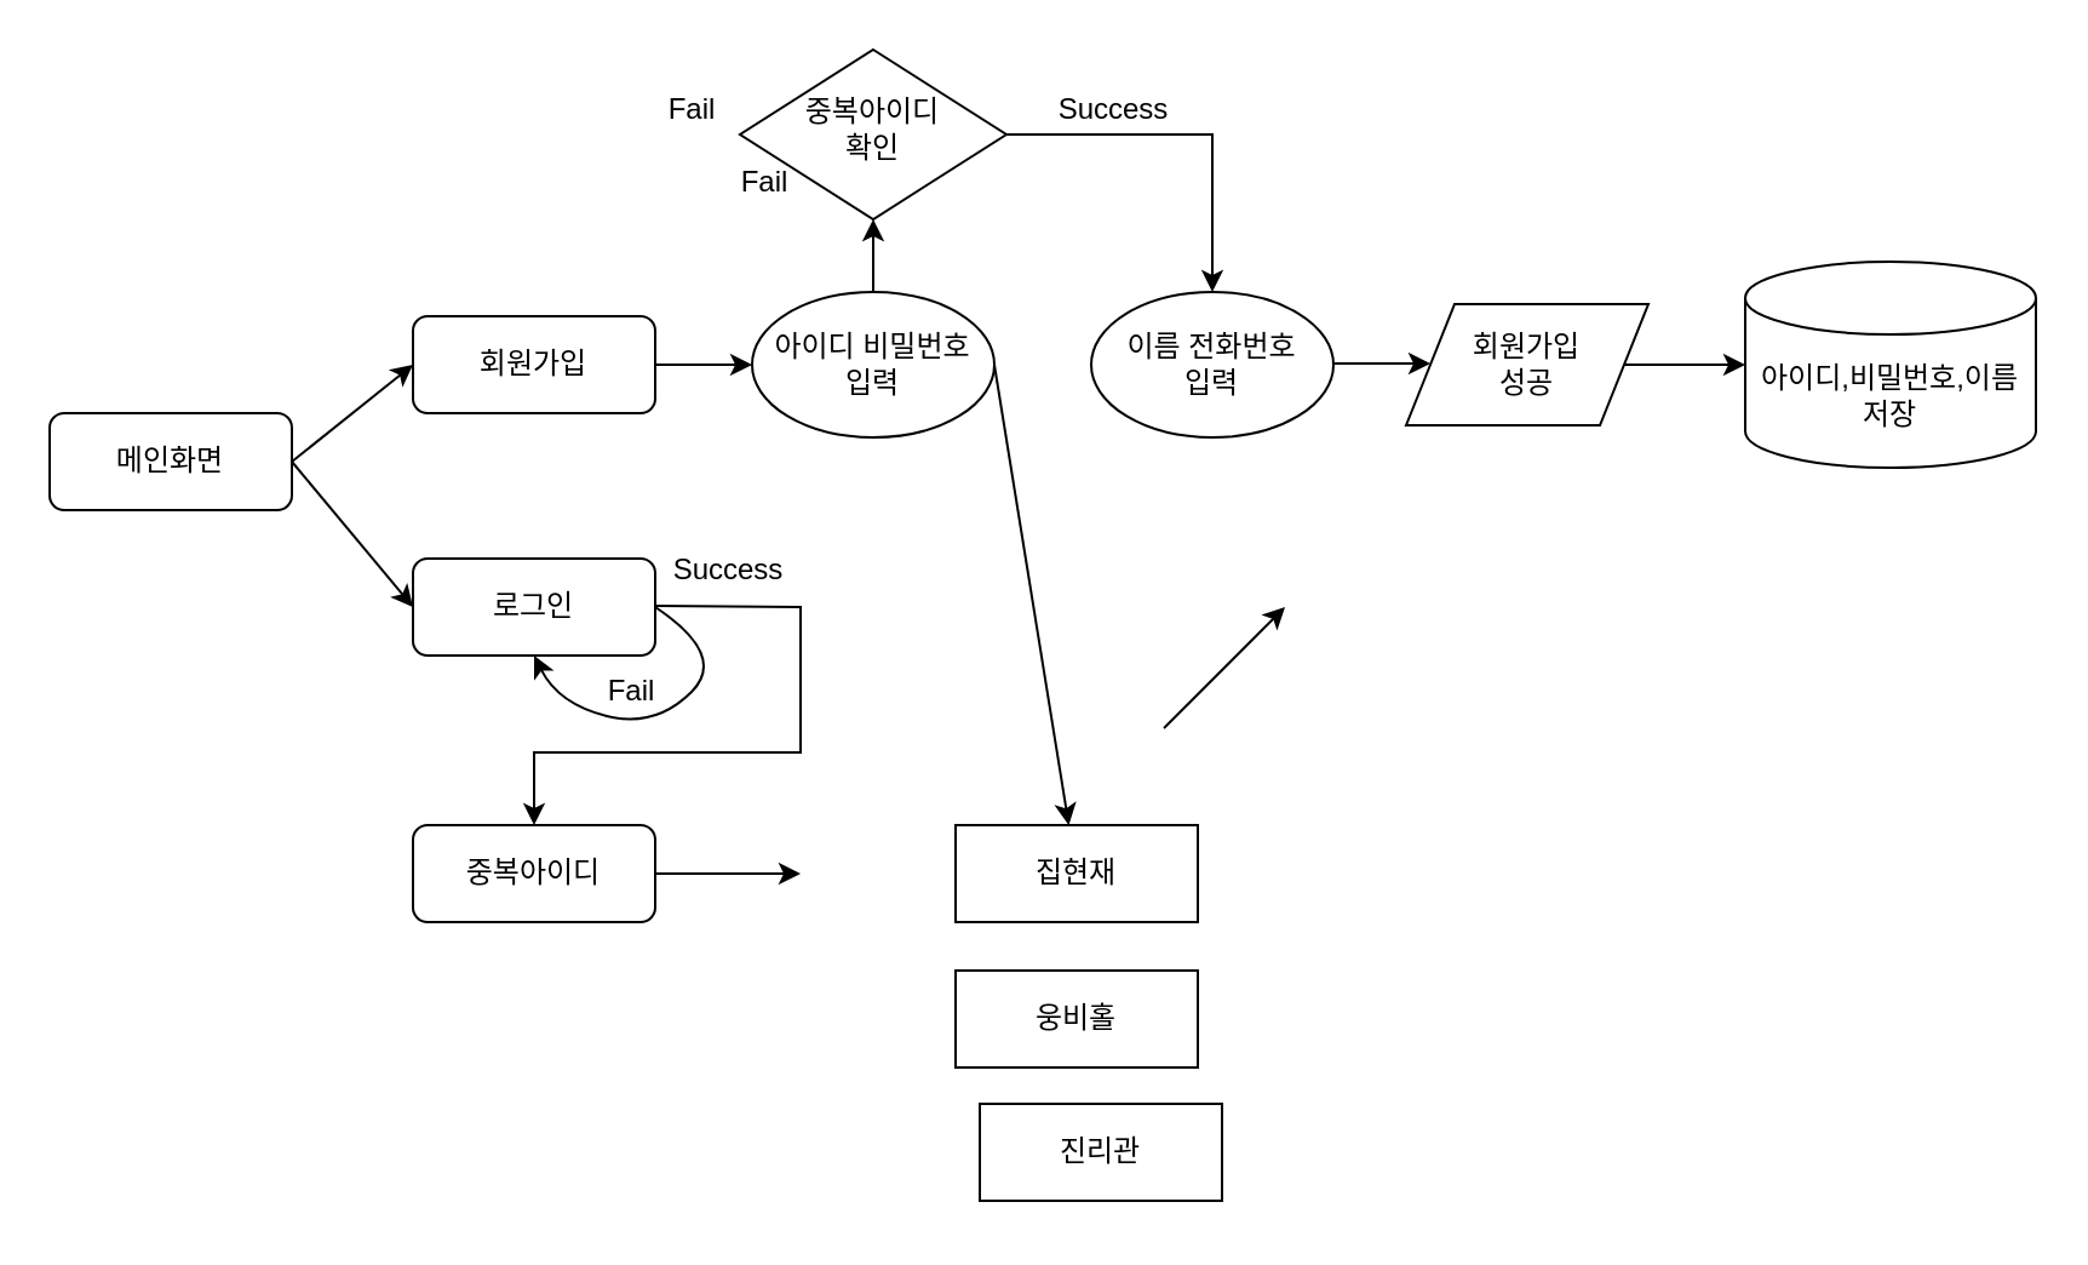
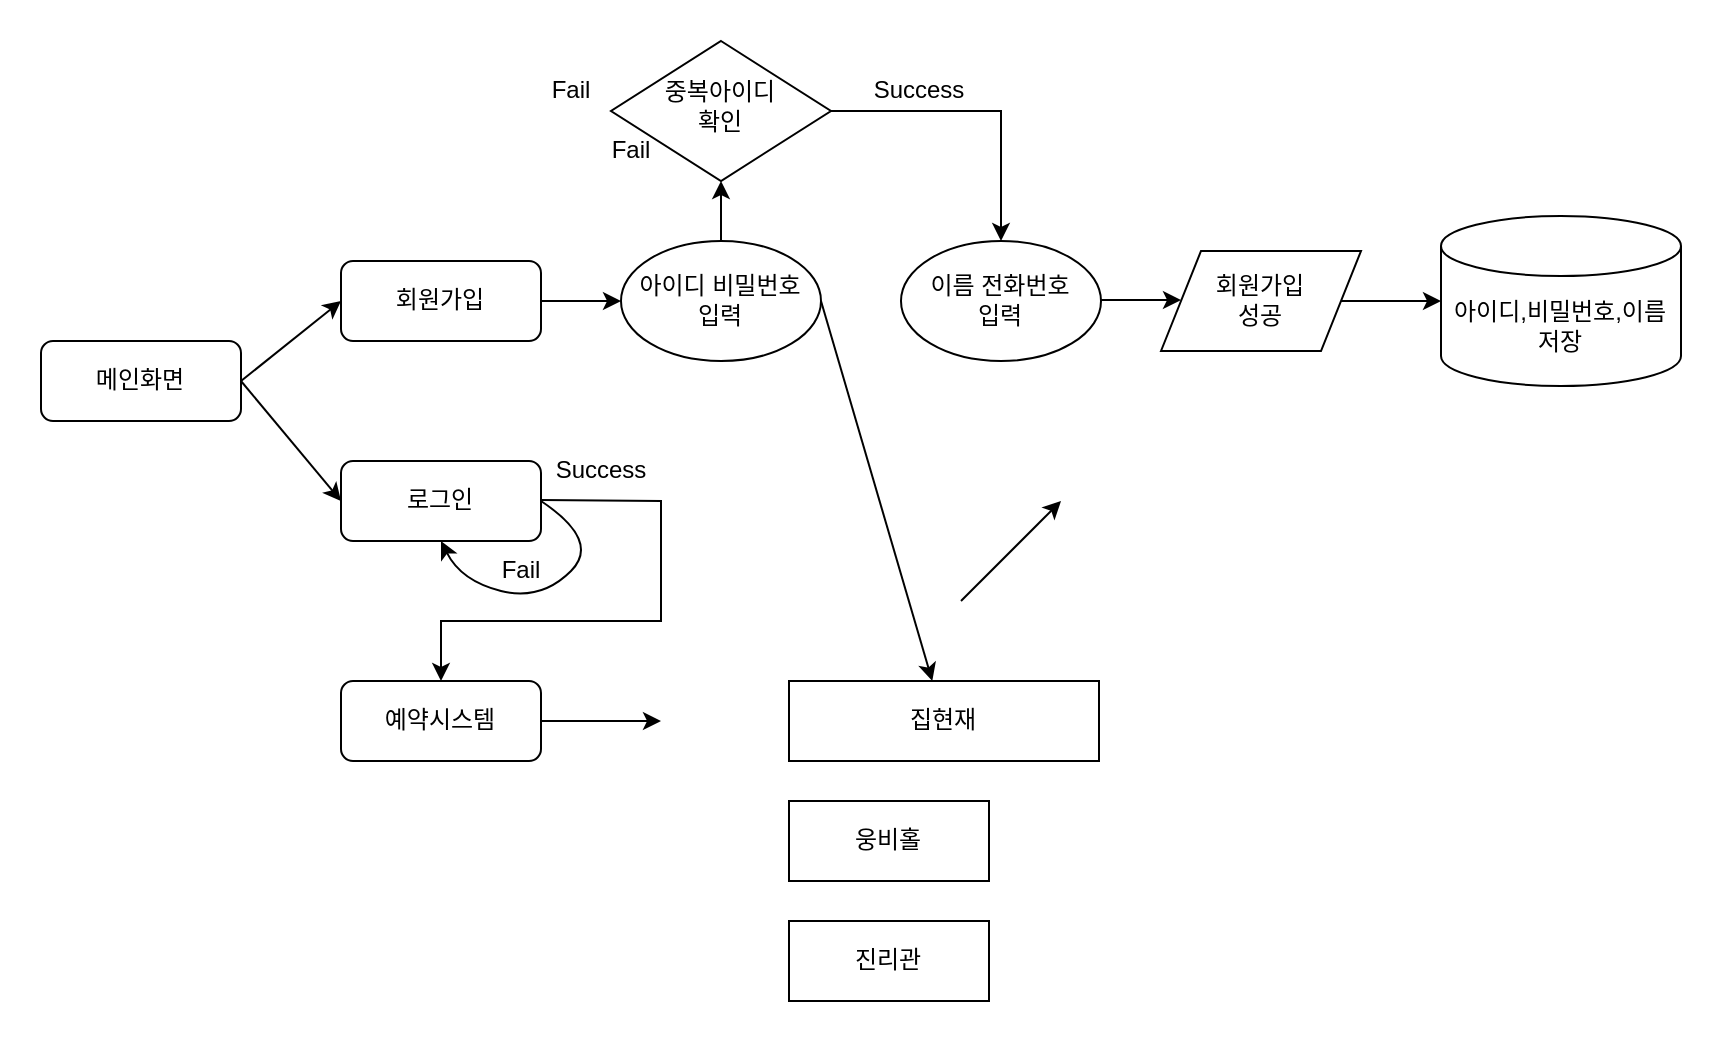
- <mxCell id="5" value="중복아이디" style="rounded=1;whiteSpace=wrap;html=1;fontSize=12;glass=0;strokeWidth=1;shadow=0;" parent="1" vertex="1"><mxGeometry x="170" y="340" width="100" height="40" as="geometry" /></mxCell>
+ <mxCell id="5" value="예약시스템" style="rounded=1;whiteSpace=wrap;html=1;fontSize=12;glass=0;strokeWidth=1;shadow=0;" parent="1" vertex="1"><mxGeometry x="170" y="340" width="100" height="40" as="geometry" /></mxCell>
- <mxCell id="23" value="집현재" style="rounded=0;whiteSpace=wrap;html=1;" vertex="1" parent="1"><mxGeometry x="394" y="340" width="100" height="40" as="geometry" /></mxCell>
+ <mxCell id="23" value="집현재" style="rounded=0;whiteSpace=wrap;html=1;" vertex="1" parent="1"><mxGeometry x="394" y="340" width="155" height="40" as="geometry" /></mxCell>
- <mxCell id="25" value="진리관" style="rounded=0;whiteSpace=wrap;html=1;" vertex="1" parent="1"><mxGeometry x="404" y="455" width="100" height="40" as="geometry" /></mxCell>
+ <mxCell id="25" value="진리관" style="rounded=0;whiteSpace=wrap;html=1;" vertex="1" parent="1"><mxGeometry x="394" y="460" width="100" height="40" as="geometry" /></mxCell>
